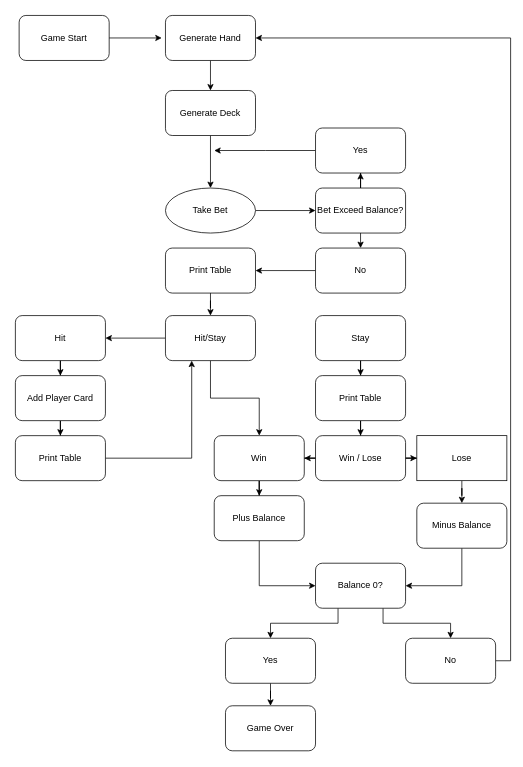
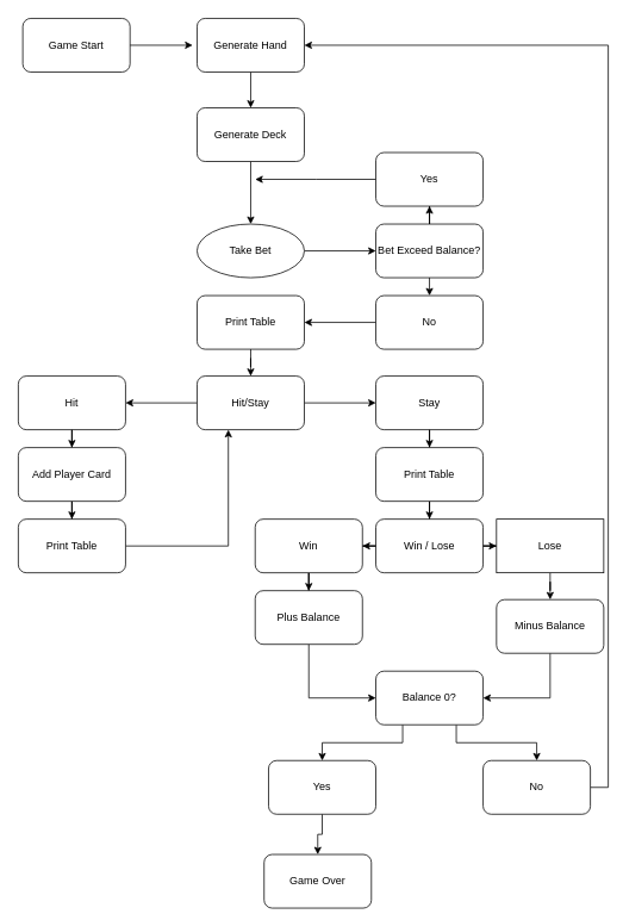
- <mxCell id="15" value="" style="edgeStyle=orthogonalEdgeStyle;rounded=0;orthogonalLoop=1;jettySize=auto;html=1;" edge="1" parent="1" source="17" target="32"><mxGeometry relative="1" as="geometry" /></mxCell>
+ <mxCell id="15" value="" style="edgeStyle=orthogonalEdgeStyle;rounded=0;orthogonalLoop=1;jettySize=auto;html=1;" edge="1" parent="1" source="17" target="25"><mxGeometry relative="1" as="geometry" /></mxCell>
- <mxCell id="50" value="Game Over" style="rounded=1;whiteSpace=wrap;html=1;" vertex="1" parent="1"><mxGeometry x="300" y="940" width="120" height="60" as="geometry" /></mxCell>
+ <mxCell id="50" value="Game Over" style="rounded=1;whiteSpace=wrap;html=1;" vertex="1" parent="1"><mxGeometry x="295" y="955" width="120" height="60" as="geometry" /></mxCell>
